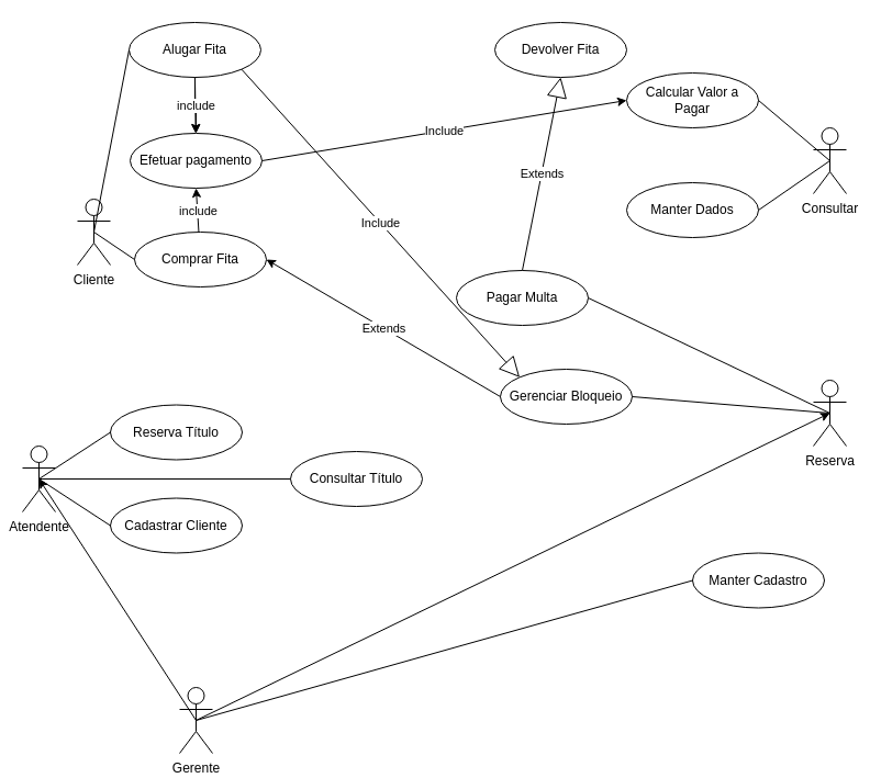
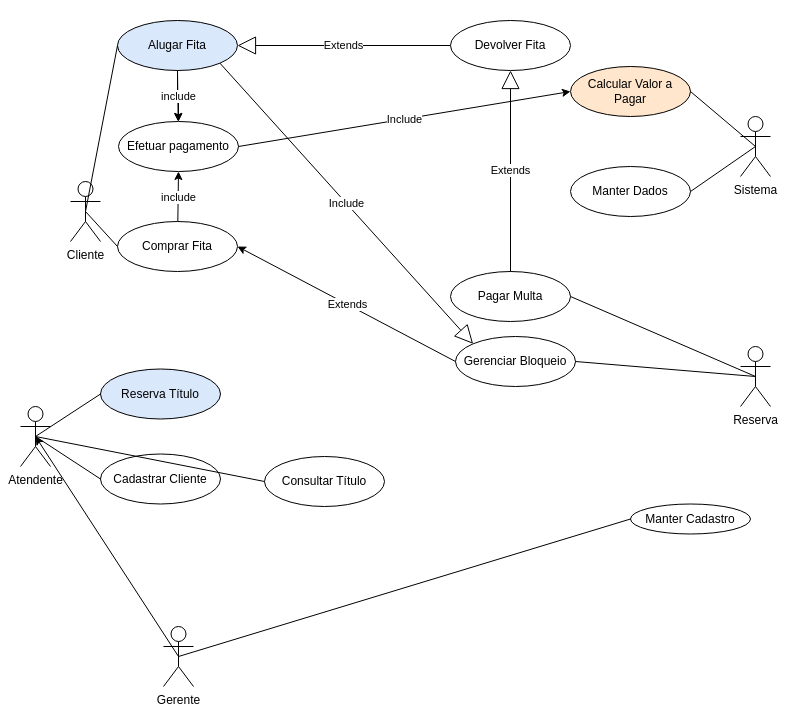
- <mxCell id="8" value="Alugar Fita" style="ellipse;whiteSpace=wrap;html=1;" parent="1" vertex="1"><mxGeometry x="117" y="20" width="120" height="50" as="geometry" /></mxCell>
+ <mxCell id="8" value="Alugar Fita" style="ellipse;whiteSpace=wrap;html=1;fillColor=#dae8fc;" parent="1" vertex="1"><mxGeometry x="117" y="20" width="120" height="50" as="geometry" /></mxCell>
+ <mxCell id="13" value="Extends" style="endArrow=block;endSize=16;endFill=0;html=1;rounded=0;exitX=0;exitY=0.5;exitDx=0;exitDy=0;entryX=1;entryY=0.5;entryDx=0;entryDy=0;" parent="1" source="9" target="8" edge="1"><mxGeometry width="160" relative="1" as="geometry"><mxPoint x="300" y="386" as="sourcePoint" /><mxPoint x="460" y="386" as="targetPoint" /></mxGeometry></mxCell>
- <mxCell id="25" value="Calcular Valor a Pagar" style="ellipse;whiteSpace=wrap;html=1;" vertex="1" parent="1"><mxGeometry x="570" y="66" width="120" height="50" as="geometry" /></mxCell>
+ <mxCell id="25" value="Calcular Valor a Pagar" style="ellipse;whiteSpace=wrap;html=1;fillColor=#ffe6cc;" vertex="1" parent="1"><mxGeometry x="570" y="66" width="120" height="50" as="geometry" /></mxCell>
- <mxCell id="3" value="Consultar" style="shape=umlActor;verticalLabelPosition=bottom;verticalAlign=top;html=1;outlineConnect=0;" parent="1" vertex="1"><mxGeometry x="740" y="116" width="30" height="60" as="geometry" /></mxCell>
+ <mxCell id="3" value="Sistema" style="shape=umlActor;verticalLabelPosition=bottom;verticalAlign=top;html=1;outlineConnect=0;" parent="1" vertex="1"><mxGeometry x="740" y="116" width="30" height="60" as="geometry" /></mxCell>
- <mxCell id="10" value="Comprar Fita" style="ellipse;whiteSpace=wrap;html=1;" parent="1" vertex="1"><mxGeometry x="122" y="211" width="120" height="50" as="geometry" /></mxCell>
+ <mxCell id="10" value="Comprar Fita" style="ellipse;whiteSpace=wrap;html=1;" parent="1" vertex="1"><mxGeometry x="117" y="221" width="120" height="50" as="geometry" /></mxCell>
- <mxCell id="14" value="Pagar Multa" style="ellipse;whiteSpace=wrap;html=1;" parent="1" vertex="1"><mxGeometry x="415" y="246" width="120" height="50" as="geometry" /></mxCell>
+ <mxCell id="14" value="Pagar Multa" style="ellipse;whiteSpace=wrap;html=1;" parent="1" vertex="1"><mxGeometry x="450" y="271" width="120" height="50" as="geometry" /></mxCell>
- <mxCell id="31" value="Reserva Título" style="ellipse;whiteSpace=wrap;html=1;" vertex="1" parent="1"><mxGeometry x="100" y="368.5" width="120" height="50" as="geometry" /></mxCell>
+ <mxCell id="31" value="Reserva Título" style="ellipse;whiteSpace=wrap;html=1;fillColor=#dae8fc;" vertex="1" parent="1"><mxGeometry x="100" y="368.5" width="120" height="50" as="geometry" /></mxCell>
- <mxCell id="29" value="Consultar Título" style="ellipse;whiteSpace=wrap;html=1;" vertex="1" parent="1"><mxGeometry x="264" y="411" width="120" height="50" as="geometry" /></mxCell>
+ <mxCell id="29" value="Consultar Título" style="ellipse;whiteSpace=wrap;html=1;" vertex="1" parent="1"><mxGeometry x="264" y="456" width="120" height="50" as="geometry" /></mxCell>
- <mxCell id="36" value="" style="endArrow=classic;html=1;rounded=0;exitX=0.5;exitY=0.5;exitDx=0;exitDy=0;exitPerimeter=0;entryX=0.5;entryY=0.5;entryDx=0;entryDy=0;entryPerimeter=0;" edge="1" parent="1" source="4" target="6"><mxGeometry width="50" height="50" relative="1" as="geometry"><mxPoint x="290" y="446" as="sourcePoint" /><mxPoint x="340" y="396" as="targetPoint" /></mxGeometry></mxCell>
- <mxCell id="37" value="Manter Cadastro" style="ellipse;whiteSpace=wrap;html=1;" vertex="1" parent="1"><mxGeometry x="630" y="503.5" width="120" height="50" as="geometry" /></mxCell>
+ <mxCell id="37" value="Manter Cadastro" style="ellipse;whiteSpace=wrap;html=1;" vertex="1" parent="1"><mxGeometry x="630" y="503.5" width="120" height="30" as="geometry" /></mxCell>
